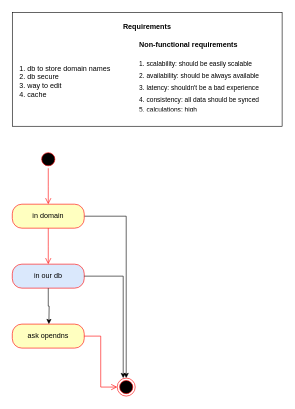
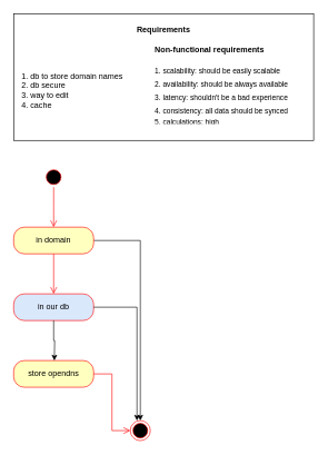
- <mxCell id="12" value="ask opendns" style="rounded=1;whiteSpace=wrap;html=1;arcSize=40;fontColor=#000000;fillColor=#ffffc0;strokeColor=#ff0000;" vertex="1" parent="1"><mxGeometry x="20" y="540" width="120" height="40" as="geometry" /></mxCell>
+ <mxCell id="12" value="store opendns" style="rounded=1;whiteSpace=wrap;html=1;arcSize=40;fontColor=#000000;fillColor=#ffffc0;strokeColor=#ff0000;" vertex="1" parent="1"><mxGeometry x="20" y="540" width="120" height="40" as="geometry" /></mxCell>
